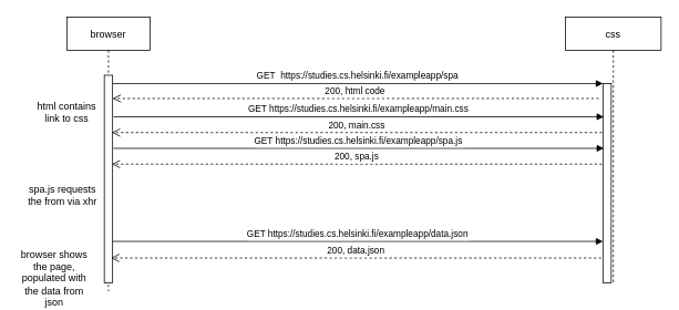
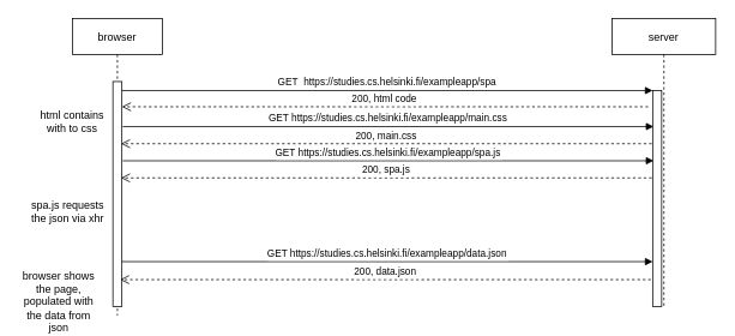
- <mxCell id="6" value="css" style="shape=umlLifeline;perimeter=lifelinePerimeter;container=1;collapsible=0;recursiveResize=0;rounded=0;shadow=0;strokeWidth=1;size=40;" parent="1" vertex="1"><mxGeometry x="680" y="20" width="115" height="320" as="geometry" /></mxCell>
+ <mxCell id="6" value="server" style="shape=umlLifeline;perimeter=lifelinePerimeter;container=1;collapsible=0;recursiveResize=0;rounded=0;shadow=0;strokeWidth=1;size=40;" parent="1" vertex="1"><mxGeometry x="680" y="20" width="115" height="320" as="geometry" /></mxCell>
- <mxCell id="4" value="html contains link to css" style="text;html=1;strokeColor=none;fillColor=none;align=center;verticalAlign=middle;whiteSpace=wrap;rounded=0;" vertex="1" parent="2"><mxGeometry x="-45" y="100" width="90" height="30" as="geometry" /></mxCell>
+ <mxCell id="4" value="html contains with to css" style="text;html=1;strokeColor=none;fillColor=none;align=center;verticalAlign=middle;whiteSpace=wrap;rounded=0;" vertex="1" parent="2"><mxGeometry x="-45" y="100" width="90" height="30" as="geometry" /></mxCell>
- <mxCell id="5" value="spa.js requests the from via xhr" style="text;html=1;strokeColor=none;fillColor=none;align=center;verticalAlign=middle;whiteSpace=wrap;rounded=0;" vertex="1" parent="2"><mxGeometry x="-50" y="200" width="90" height="30" as="geometry" /></mxCell>
+ <mxCell id="5" value="spa.js requests the json via xhr" style="text;html=1;strokeColor=none;fillColor=none;align=center;verticalAlign=middle;whiteSpace=wrap;rounded=0;" vertex="1" parent="2"><mxGeometry x="-50" y="200" width="90" height="30" as="geometry" /></mxCell>
